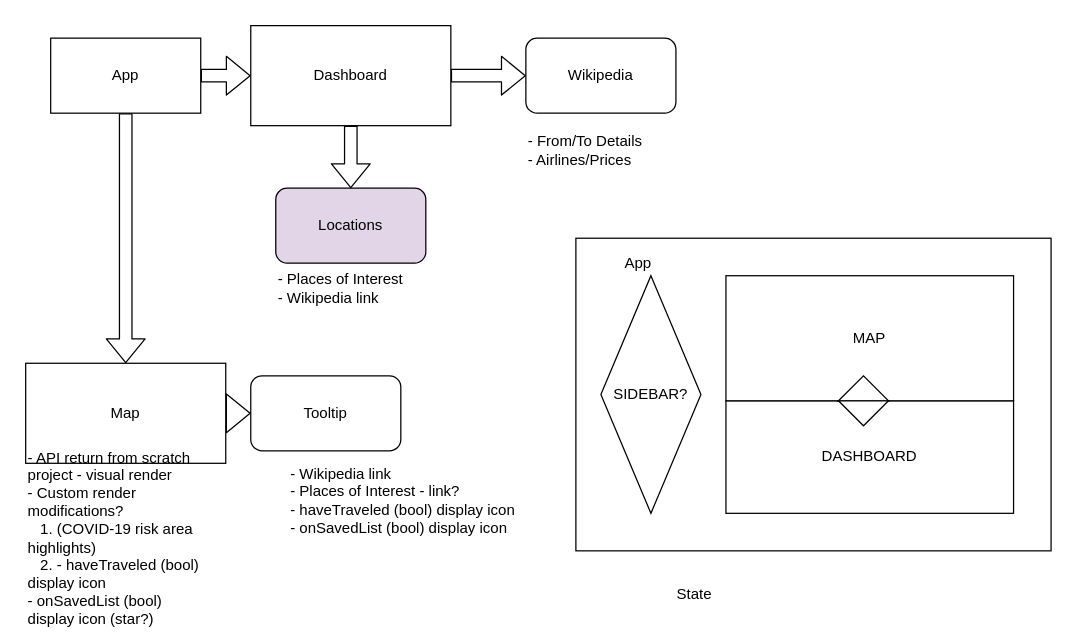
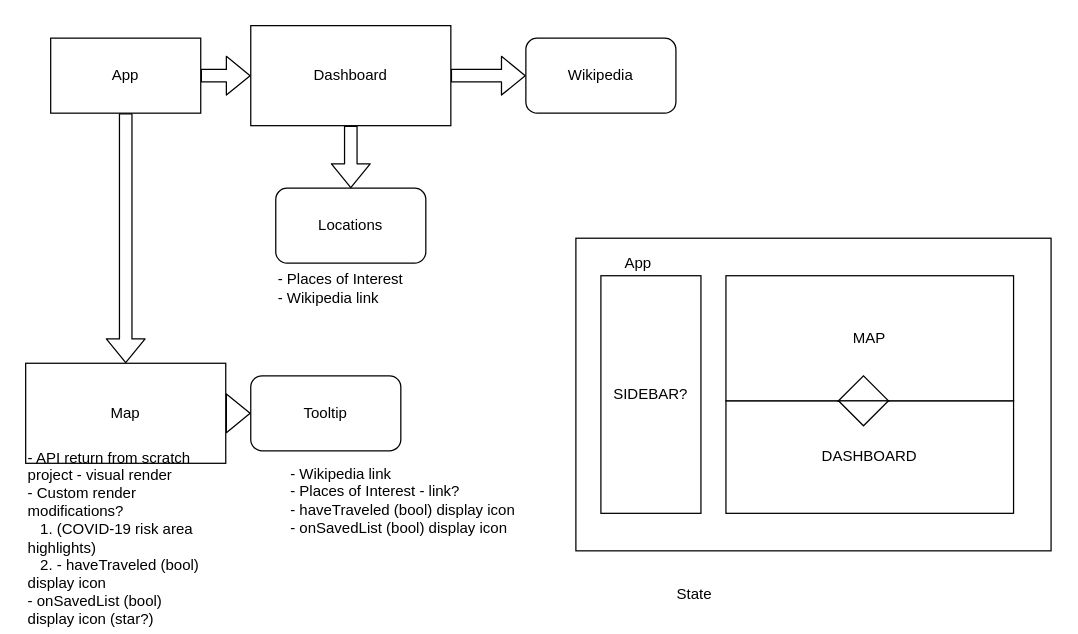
- <mxCell id="15" value="- From/To Details&lt;br&gt;- Airlines/Prices&lt;br&gt;" style="text;html=1;strokeColor=none;fillColor=none;align=left;verticalAlign=middle;whiteSpace=wrap;rounded=0;" vertex="1" parent="1"><mxGeometry x="420" y="90" width="200" height="60" as="geometry" /></mxCell>
- <mxCell id="12" value="Locations" style="rounded=1;whiteSpace=wrap;html=1;fillColor=#e1d5e7;" vertex="1" parent="1"><mxGeometry x="220" y="150" width="120" height="60" as="geometry" /></mxCell>
+ <mxCell id="12" value="Locations" style="rounded=1;whiteSpace=wrap;html=1;" vertex="1" parent="1"><mxGeometry x="220" y="150" width="120" height="60" as="geometry" /></mxCell>
- <mxCell id="21" value="SIDEBAR?" style="rhombus;whiteSpace=wrap;html=1;" vertex="1" parent="1"><mxGeometry x="480" y="220" width="80" height="190" as="geometry" /></mxCell>
+ <mxCell id="21" value="SIDEBAR?" style="rounded=0;whiteSpace=wrap;html=1;" vertex="1" parent="1"><mxGeometry x="480" y="220" width="80" height="190" as="geometry" /></mxCell>
